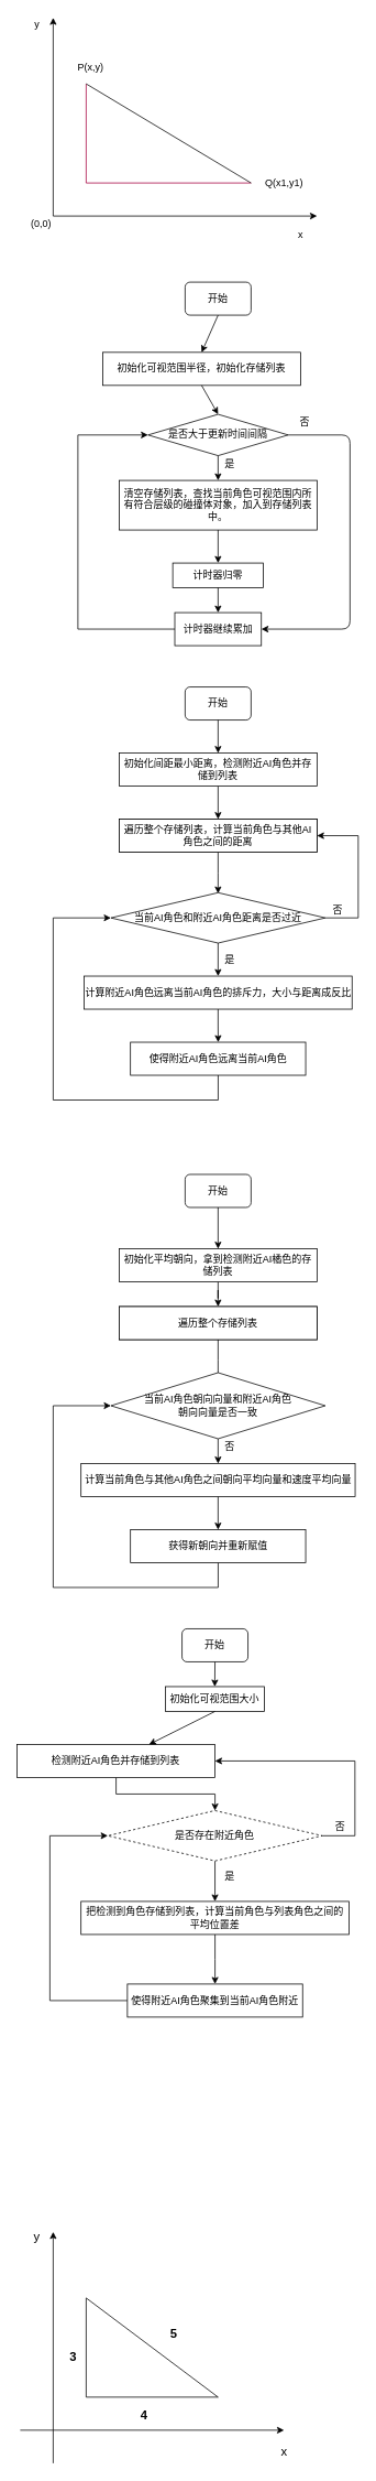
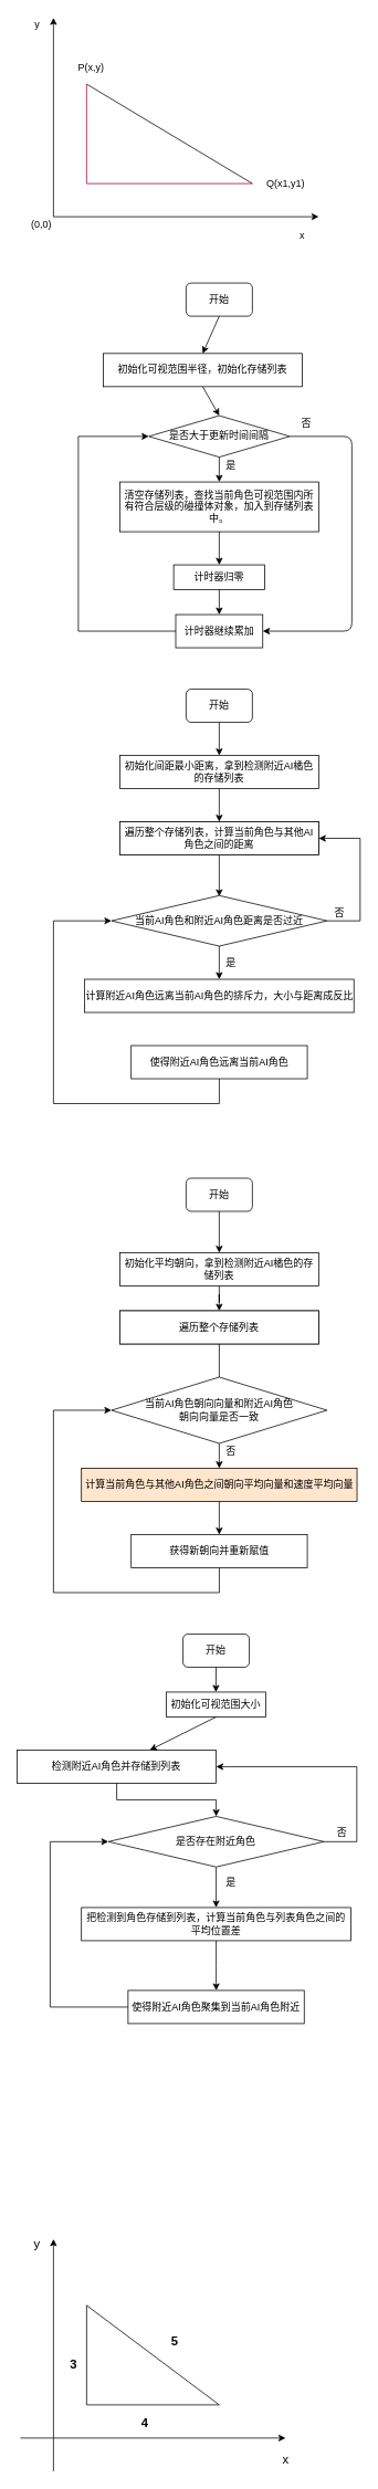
- <mxCell id="29" value="初始化间距最小距离，检测附近AI角色并存储到列表" style="rounded=0;whiteSpace=wrap;html=1;" parent="1" vertex="1"><mxGeometry x="144" y="911" width="240" height="40" as="geometry" /></mxCell>
+ <mxCell id="29" value="初始化间距最小距离，拿到检测附近AI橘色的存储列表" style="rounded=0;whiteSpace=wrap;html=1;" parent="1" vertex="1"><mxGeometry x="144" y="911" width="240" height="40" as="geometry" /></mxCell>
- <mxCell id="38" value="" style="edgeStyle=orthogonalEdgeStyle;rounded=0;orthogonalLoop=1;jettySize=auto;html=1;" parent="1" source="39" target="41" edge="1"><mxGeometry relative="1" as="geometry" /></mxCell>
- <mxCell id="53" value="计算当前角色与其他AI角色之间朝向平均向量和速度平均向量" style="rounded=0;whiteSpace=wrap;html=1;" parent="1" vertex="1"><mxGeometry x="97.75" y="1771" width="332.5" height="40" as="geometry" /></mxCell>
+ <mxCell id="53" value="计算当前角色与其他AI角色之间朝向平均向量和速度平均向量" style="rounded=0;whiteSpace=wrap;html=1;fillColor=#ffe6cc;" parent="1" vertex="1"><mxGeometry x="97.75" y="1771" width="332.5" height="40" as="geometry" /></mxCell>
- <mxCell id="64" value="是否存在附近角色" style="rhombus;whiteSpace=wrap;html=1;dashed=1;" parent="1" vertex="1"><mxGeometry x="130.25" y="2191" width="260" height="61" as="geometry" /></mxCell>
+ <mxCell id="64" value="是否存在附近角色" style="rhombus;whiteSpace=wrap;html=1;" parent="1" vertex="1"><mxGeometry x="130.25" y="2191" width="260" height="61" as="geometry" /></mxCell>
